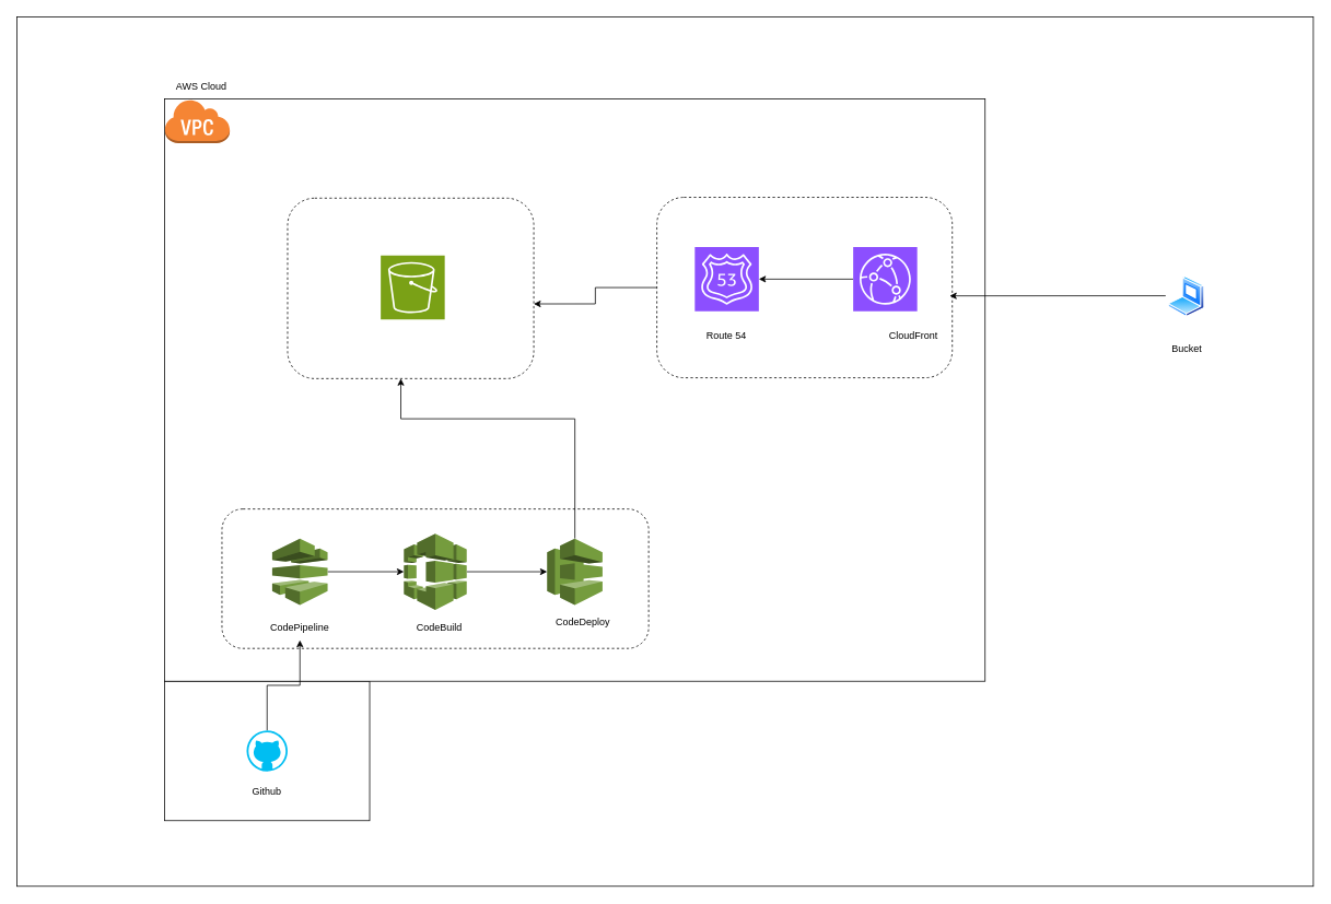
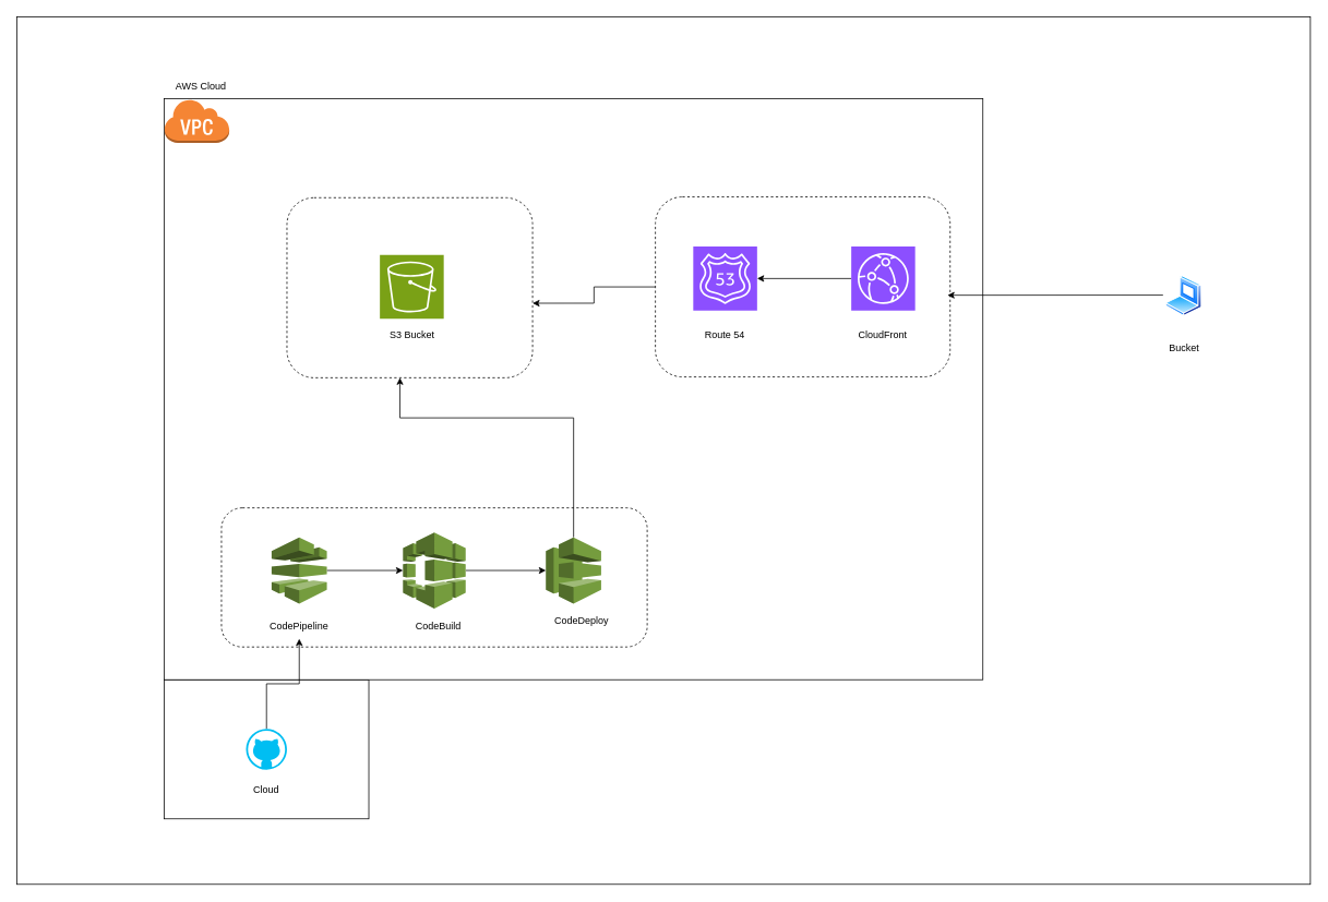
+ <mxCell id="26" value="S3 Bucket" style="text;html=1;align=center;verticalAlign=middle;whiteSpace=wrap;rounded=0;" vertex="1" parent="1"><mxGeometry x="472.5" y="393.75" width="60" height="30" as="geometry" /></mxCell>
- <mxCell id="9" value="CloudFront" style="text;html=1;align=center;verticalAlign=middle;whiteSpace=wrap;rounded=0;" vertex="1" parent="1"><mxGeometry x="1083.25" y="393.75" width="60" height="30" as="geometry" /></mxCell>
+ <mxCell id="9" value="CloudFront" style="text;html=1;align=center;verticalAlign=middle;whiteSpace=wrap;rounded=0;" vertex="1" parent="1"><mxGeometry x="1048.25" y="393.75" width="60" height="30" as="geometry" /></mxCell>
- <mxCell id="32" value="Github" style="text;html=1;align=center;verticalAlign=middle;whiteSpace=wrap;rounded=0;" vertex="1" parent="1"><mxGeometry x="295" y="950" width="60" height="30" as="geometry" /></mxCell>
+ <mxCell id="32" value="Cloud" style="text;html=1;align=center;verticalAlign=middle;whiteSpace=wrap;rounded=0;" vertex="1" parent="1"><mxGeometry x="295" y="950" width="60" height="30" as="geometry" /></mxCell>
